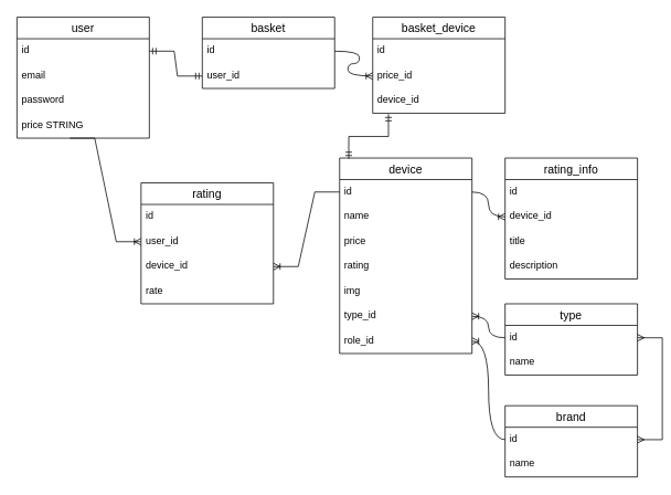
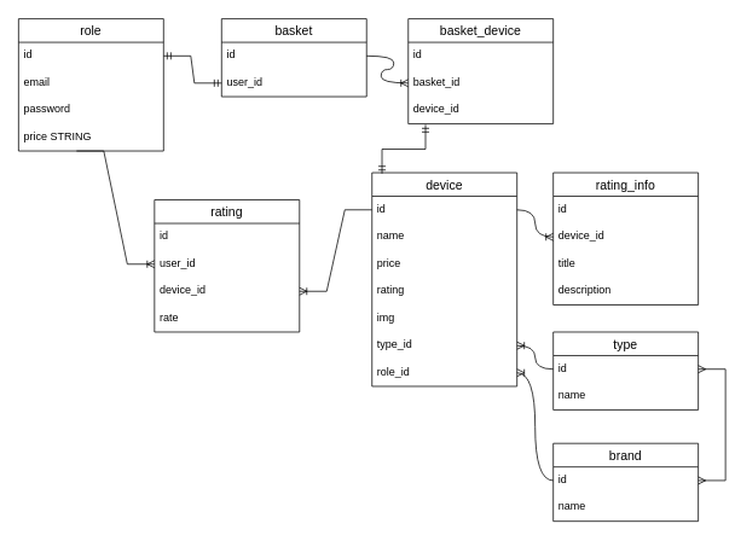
- <mxCell id="2" value="user" style="swimlane;fontStyle=0;childLayout=stackLayout;horizontal=1;startSize=26;horizontalStack=0;resizeParent=1;resizeParentMax=0;resizeLast=0;collapsible=1;marginBottom=0;align=center;fontSize=14;" parent="1" vertex="1"><mxGeometry x="20" y="20" width="160" height="146" as="geometry" /></mxCell>
+ <mxCell id="2" value="role" style="swimlane;fontStyle=0;childLayout=stackLayout;horizontal=1;startSize=26;horizontalStack=0;resizeParent=1;resizeParentMax=0;resizeLast=0;collapsible=1;marginBottom=0;align=center;fontSize=14;" parent="1" vertex="1"><mxGeometry x="20" y="20" width="160" height="146" as="geometry" /></mxCell>
- <mxCell id="36" value="price_id" style="text;strokeColor=none;fillColor=none;spacingLeft=4;spacingRight=4;overflow=hidden;rotatable=0;points=[[0,0.5],[1,0.5]];portConstraint=eastwest;fontSize=12;" vertex="1" parent="34"><mxGeometry y="56" width="160" height="30" as="geometry" /></mxCell>
+ <mxCell id="36" value="basket_id" style="text;strokeColor=none;fillColor=none;spacingLeft=4;spacingRight=4;overflow=hidden;rotatable=0;points=[[0,0.5],[1,0.5]];portConstraint=eastwest;fontSize=12;" vertex="1" parent="34"><mxGeometry y="56" width="160" height="30" as="geometry" /></mxCell>
